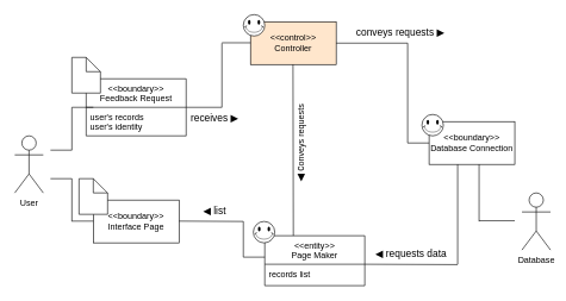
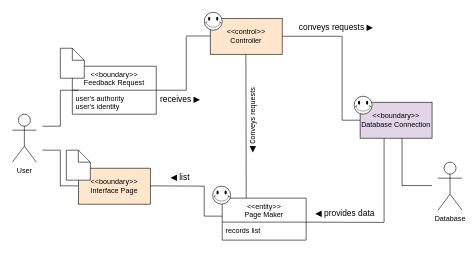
- <mxCell id="38" value="user's records&#10;user's identity" style="text;strokeColor=none;fillColor=none;align=left;verticalAlign=top;spacingLeft=4;spacingRight=4;overflow=hidden;rotatable=0;points=[[0,0.5],[1,0.5]];portConstraint=eastwest;" vertex="1" parent="37"><mxGeometry y="40" width="140" height="40" as="geometry" /></mxCell>
+ <mxCell id="38" value="user's authority&#10;user's identity" style="text;strokeColor=none;fillColor=none;align=left;verticalAlign=top;spacingLeft=4;spacingRight=4;overflow=hidden;rotatable=0;points=[[0,0.5],[1,0.5]];portConstraint=eastwest;" vertex="1" parent="37"><mxGeometry y="40" width="140" height="40" as="geometry" /></mxCell>
- <mxCell id="23" value="&amp;lt;&amp;lt;boundary&amp;gt;&amp;gt;&lt;br style=&quot;padding: 0px ; margin: 0px&quot;&gt;Database Connection" style="rounded=0;whiteSpace=wrap;html=1;" vertex="1" parent="1"><mxGeometry x="600" y="170" width="120" height="60" as="geometry" /></mxCell>
+ <mxCell id="23" value="&amp;lt;&amp;lt;boundary&amp;gt;&amp;gt;&lt;br style=&quot;padding: 0px ; margin: 0px&quot;&gt;Database Connection" style="rounded=0;whiteSpace=wrap;html=1;fillColor=#e1d5e7;" vertex="1" parent="1"><mxGeometry x="600" y="170" width="120" height="60" as="geometry" /></mxCell>
- <mxCell id="5" value="&amp;lt;&amp;lt;boundary&amp;gt;&amp;gt;&lt;br style=&quot;padding: 0px ; margin: 0px&quot;&gt;Interface Page" style="rounded=0;whiteSpace=wrap;html=1;" vertex="1" parent="1"><mxGeometry x="130" y="280" width="120" height="60" as="geometry" /></mxCell>
+ <mxCell id="5" value="&amp;lt;&amp;lt;boundary&amp;gt;&amp;gt;&lt;br style=&quot;padding: 0px ; margin: 0px&quot;&gt;Interface Page" style="rounded=0;whiteSpace=wrap;html=1;fillColor=#ffe6cc;" vertex="1" parent="1"><mxGeometry x="130" y="280" width="120" height="60" as="geometry" /></mxCell>
- <mxCell id="33" value="&lt;span style=&quot;font-family: , &amp;#34;consolas&amp;#34; , &amp;#34;liberation mono&amp;#34; , &amp;#34;menlo&amp;#34; , monospace&quot;&gt;&lt;font style=&quot;font-size: 14px&quot;&gt;◀ requests data&lt;/font&gt;&lt;/span&gt;" style="text;html=1;strokeColor=none;fillColor=none;align=center;verticalAlign=middle;whiteSpace=wrap;rounded=0;" vertex="1" parent="1"><mxGeometry x="520" y="340" width="110" height="30" as="geometry" /></mxCell>
+ <mxCell id="33" value="&lt;span style=&quot;font-family: , &amp;#34;consolas&amp;#34; , &amp;#34;liberation mono&amp;#34; , &amp;#34;menlo&amp;#34; , monospace&quot;&gt;&lt;font style=&quot;font-size: 14px&quot;&gt;◀ provides data&lt;/font&gt;&lt;/span&gt;" style="text;html=1;strokeColor=none;fillColor=none;align=center;verticalAlign=middle;whiteSpace=wrap;rounded=0;" vertex="1" parent="1"><mxGeometry x="520" y="340" width="110" height="30" as="geometry" /></mxCell>
